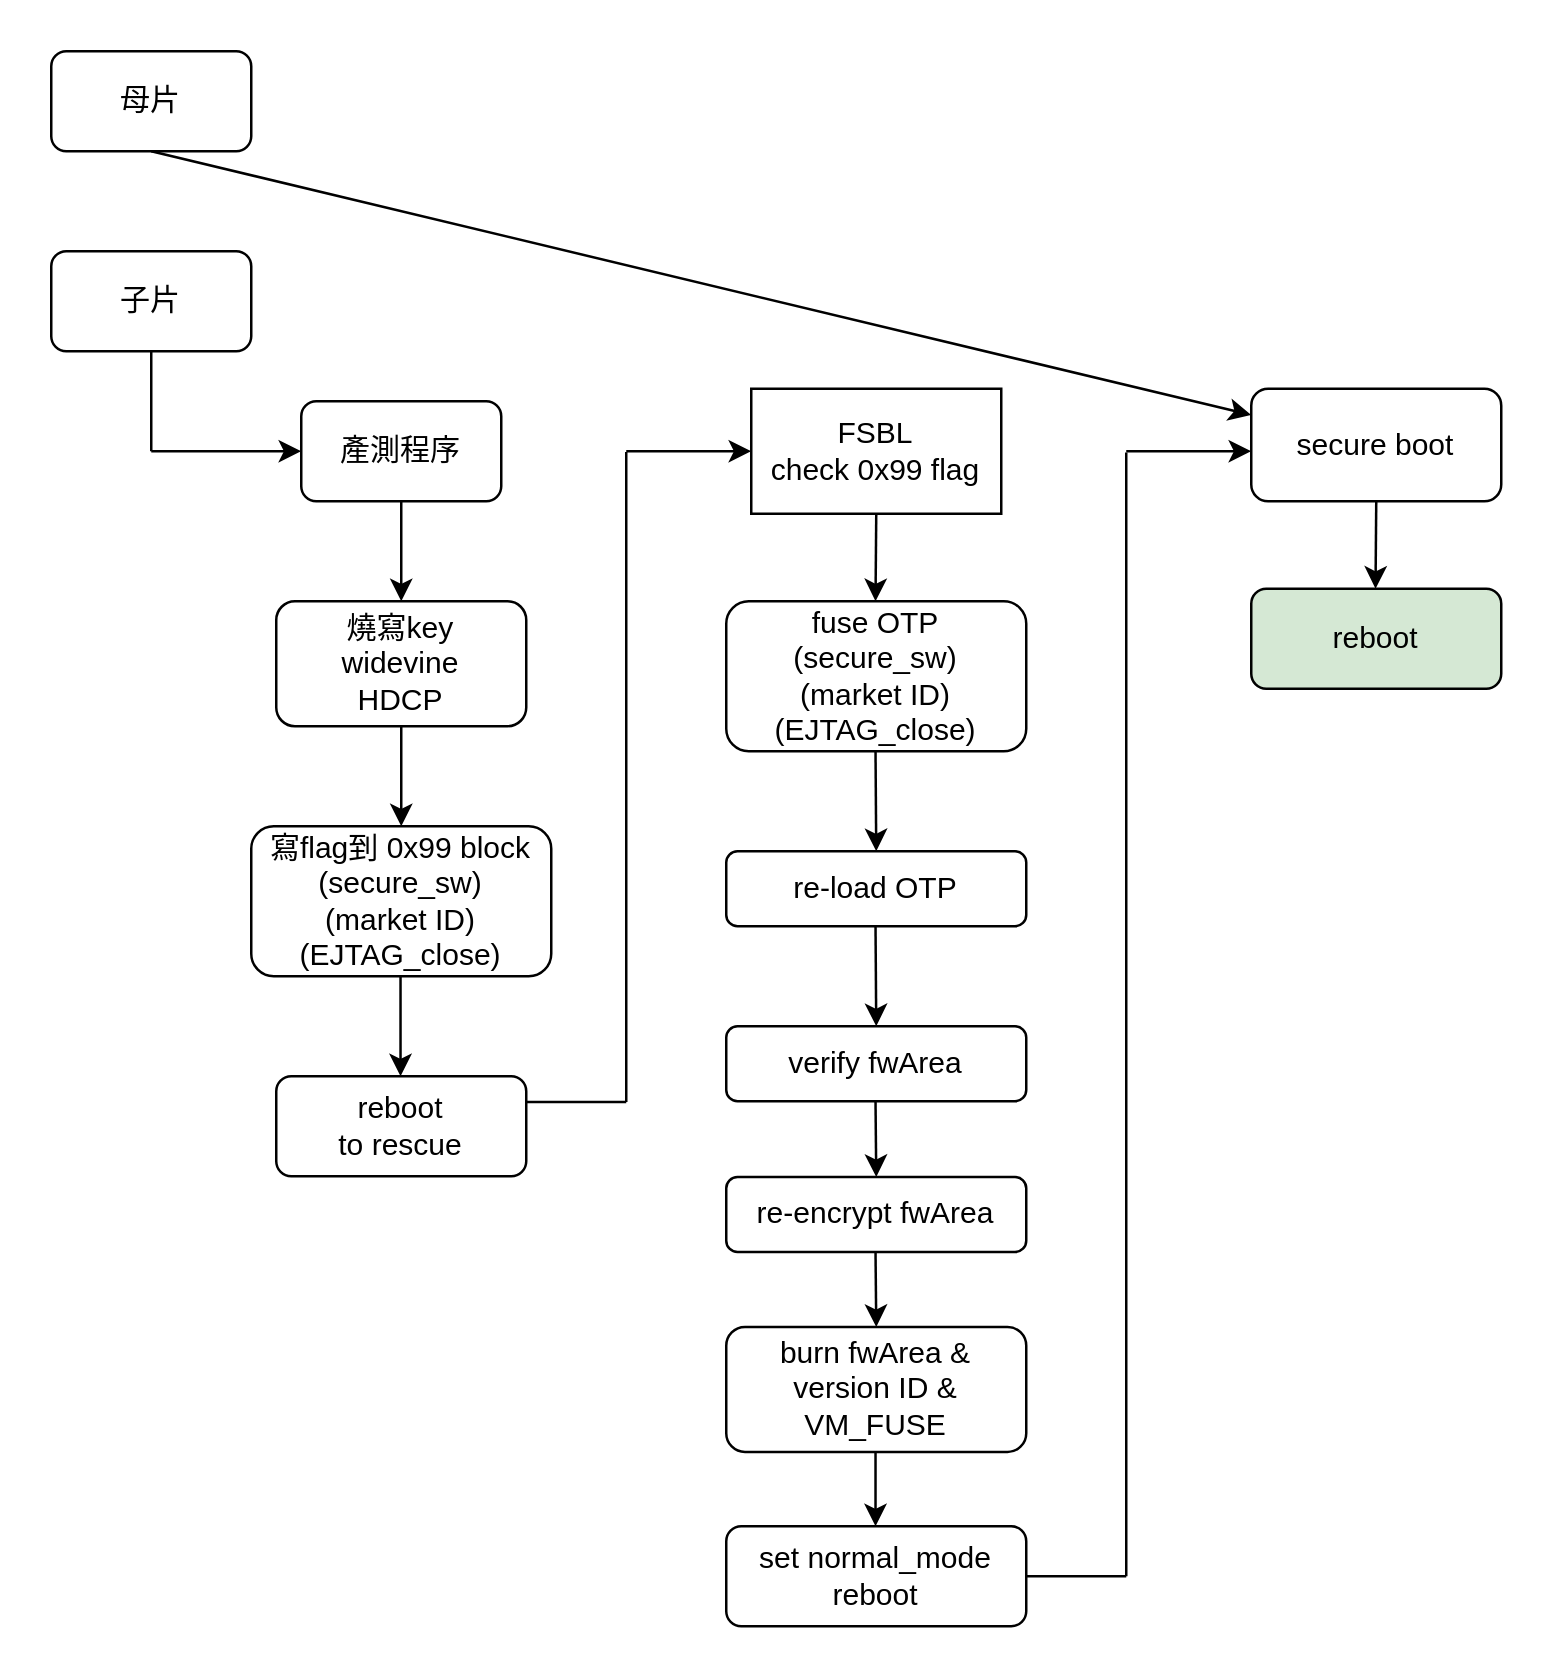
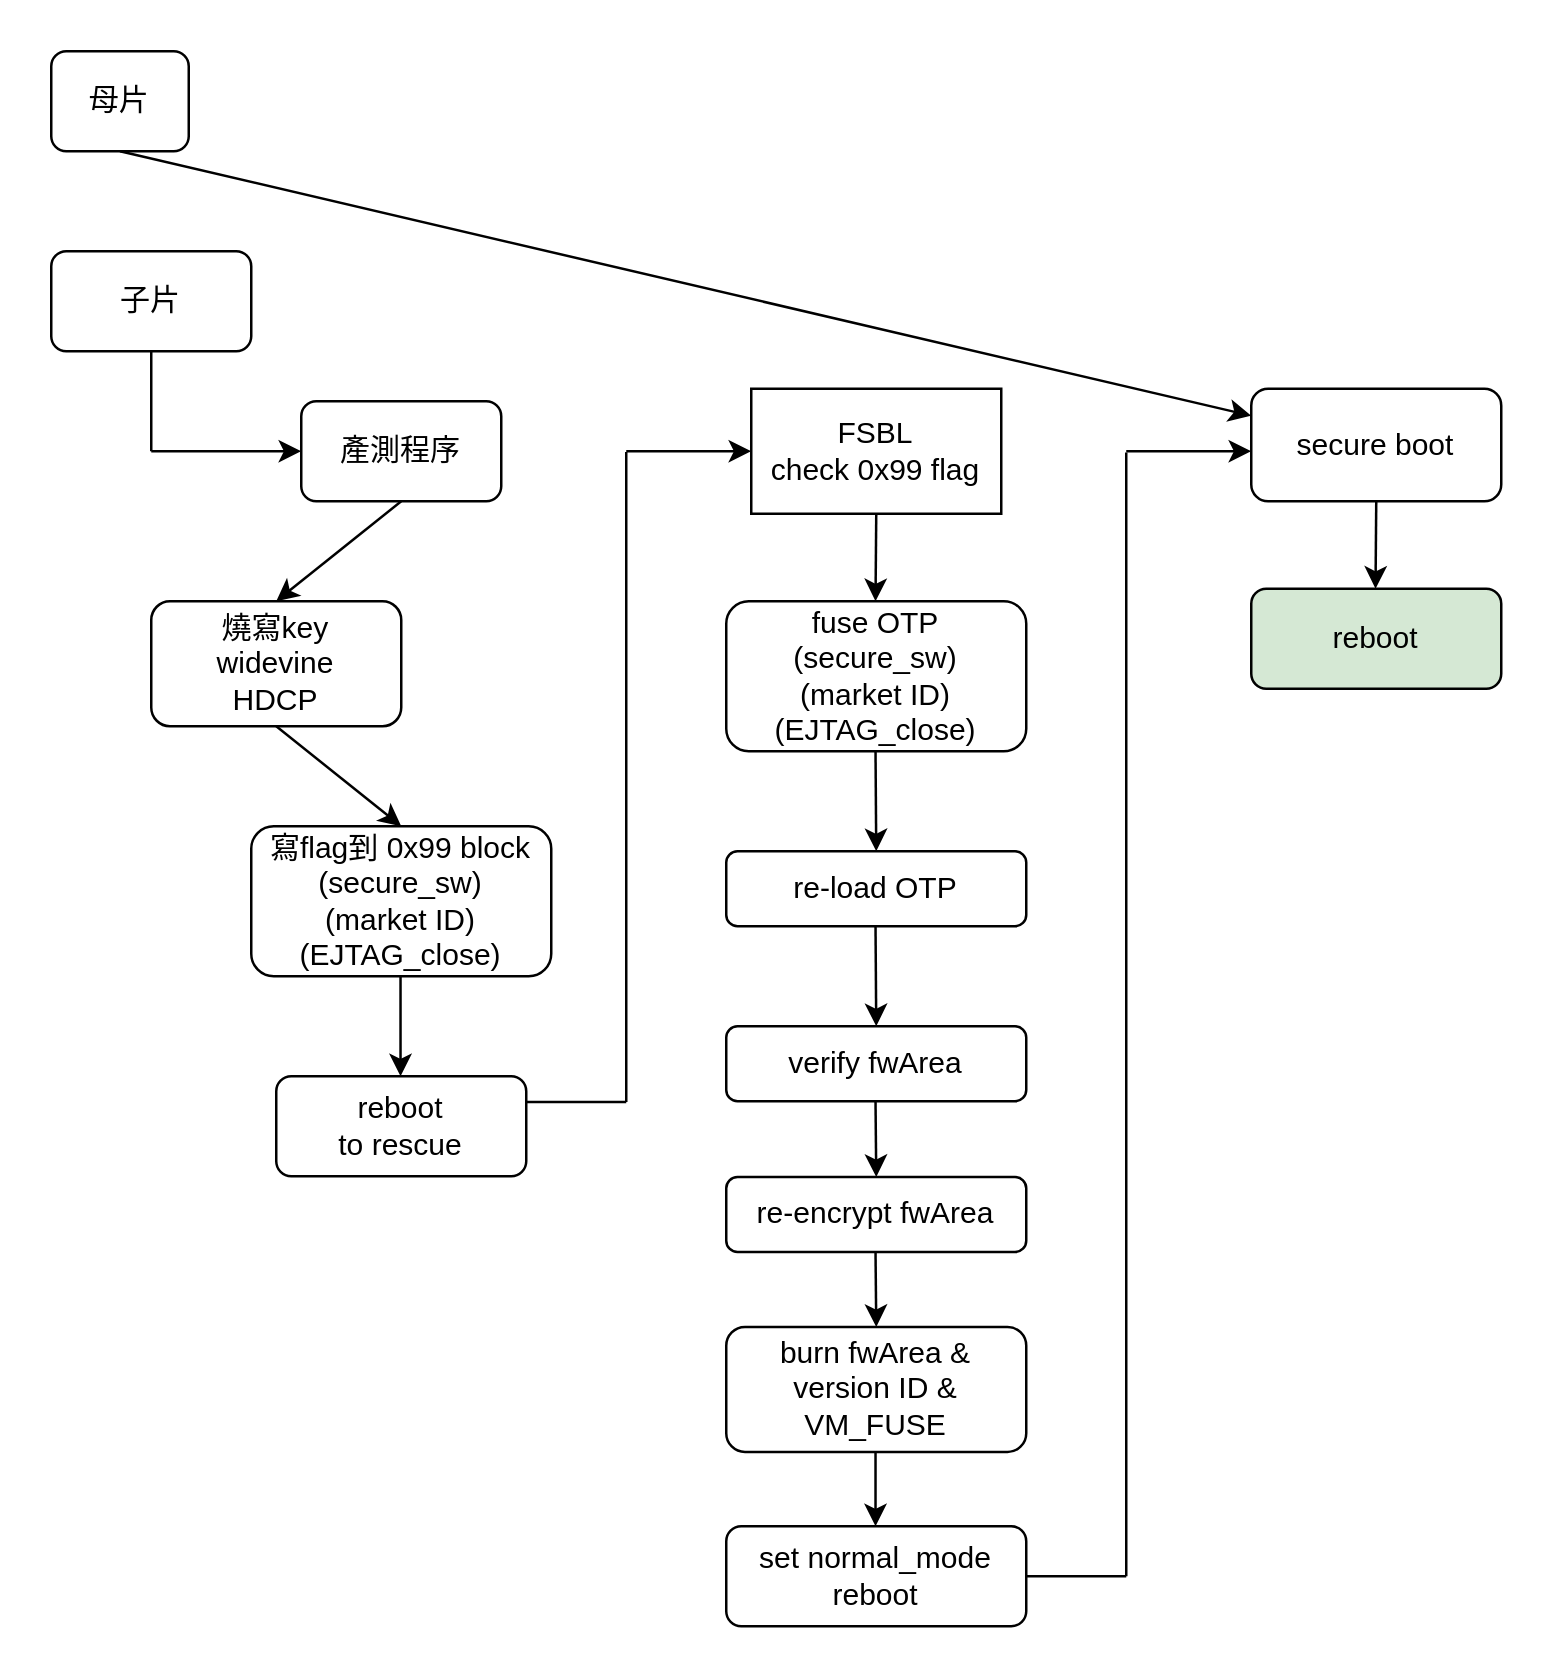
- <mxCell id="2" value="母片" style="rounded=1;whiteSpace=wrap;html=1;" parent="1" vertex="1"><mxGeometry x="20" y="20" width="80" height="40" as="geometry" /></mxCell>
+ <mxCell id="2" value="母片" style="rounded=1;whiteSpace=wrap;html=1;" parent="1" vertex="1"><mxGeometry x="20" y="20" width="55" height="40" as="geometry" /></mxCell>
- <mxCell id="9" value="燒寫key&lt;br&gt;widevine&lt;br&gt;HDCP" style="rounded=1;whiteSpace=wrap;html=1;" parent="1" vertex="1"><mxGeometry x="110" y="240" width="100" height="50" as="geometry" /></mxCell>
+ <mxCell id="9" value="燒寫key&lt;br&gt;widevine&lt;br&gt;HDCP" style="rounded=1;whiteSpace=wrap;html=1;" parent="1" vertex="1"><mxGeometry x="60" y="240" width="100" height="50" as="geometry" /></mxCell>
